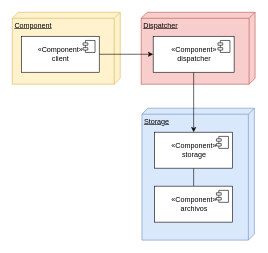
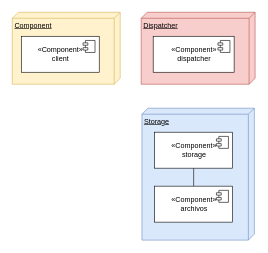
- <mxCell id="13" style="edgeStyle=orthogonalEdgeStyle;rounded=0;orthogonalLoop=1;jettySize=auto;html=1;" parent="1" source="14" target="6" edge="1"><mxGeometry relative="1" as="geometry"><Array as="points"><mxPoint x="230" y="90" /><mxPoint x="230" y="90" /></Array></mxGeometry></mxCell>
- <mxCell id="5" style="edgeStyle=orthogonalEdgeStyle;rounded=0;orthogonalLoop=1;jettySize=auto;html=1;" parent="1" source="6" target="9" edge="1"><mxGeometry relative="1" as="geometry"><Array as="points"><mxPoint x="323" y="170" /><mxPoint x="323" y="170" /></Array></mxGeometry></mxCell>
